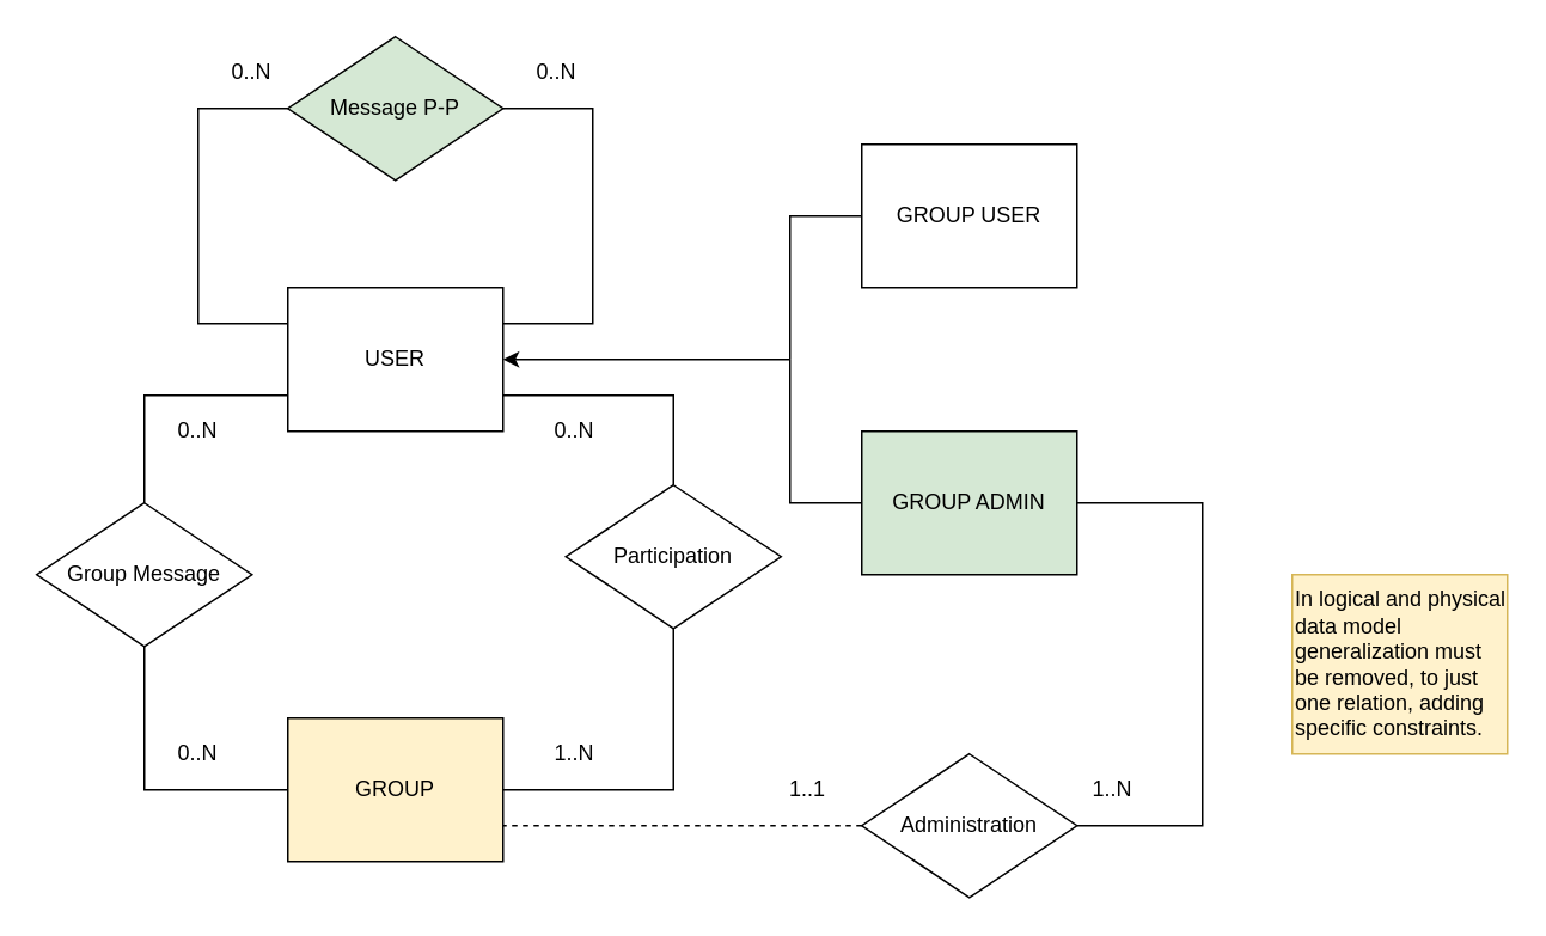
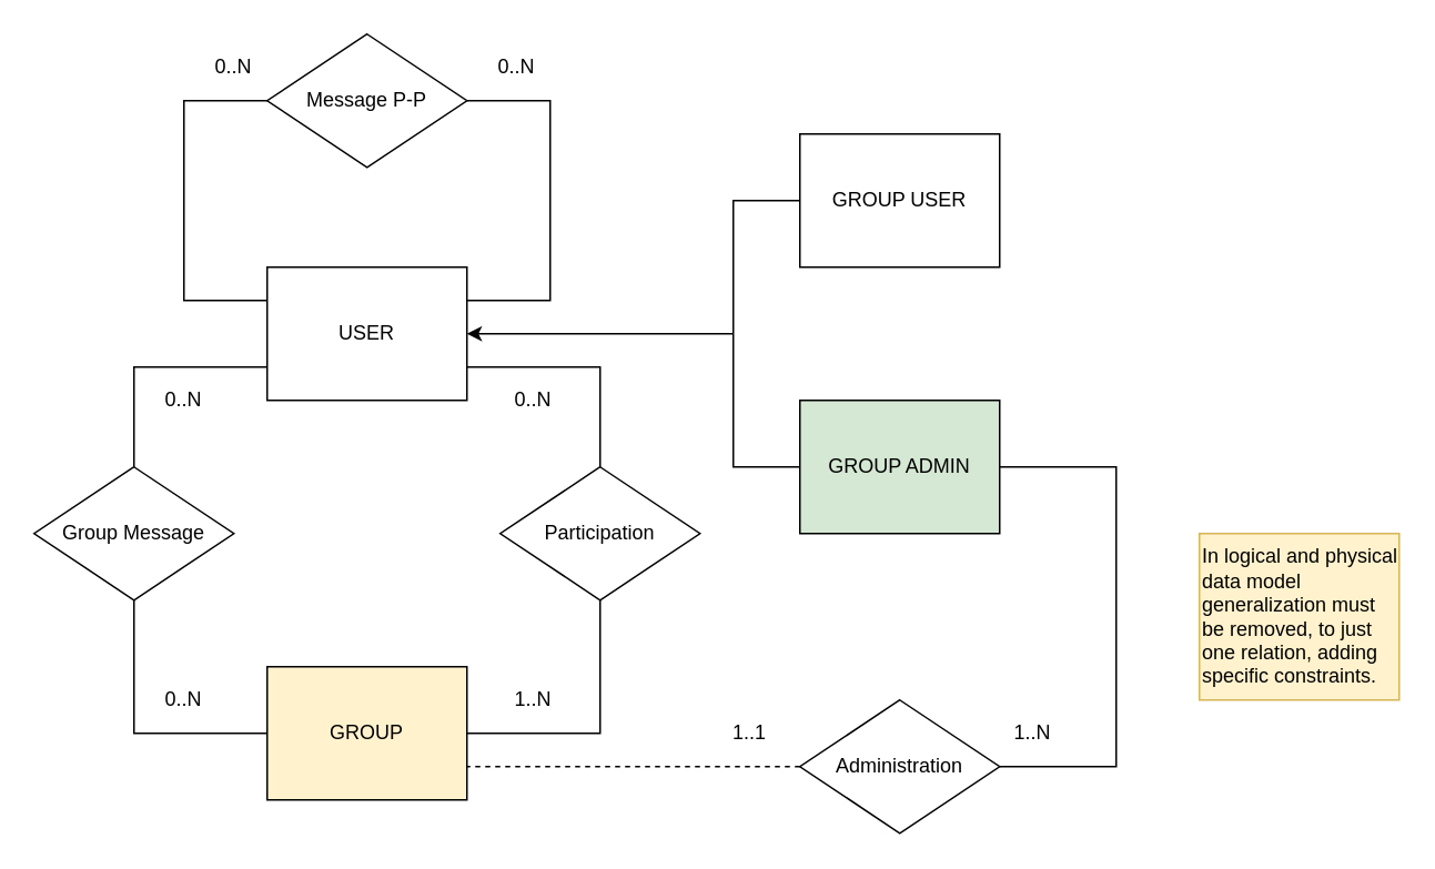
- <mxCell id="7" value="Message P-P" style="rhombus;whiteSpace=wrap;html=1;fillColor=#d5e8d4;" vertex="1" parent="1"><mxGeometry x="160" y="20" width="120" height="80" as="geometry" /></mxCell>
+ <mxCell id="7" value="Message P-P" style="rhombus;whiteSpace=wrap;html=1;" vertex="1" parent="1"><mxGeometry x="160" y="20" width="120" height="80" as="geometry" /></mxCell>
- <mxCell id="12" value="Participation" style="rhombus;whiteSpace=wrap;html=1;" vertex="1" parent="1"><mxGeometry x="315" y="270" width="120" height="80" as="geometry" /></mxCell>
+ <mxCell id="12" value="Participation" style="rhombus;whiteSpace=wrap;html=1;" vertex="1" parent="1"><mxGeometry x="300" y="280" width="120" height="80" as="geometry" /></mxCell>
